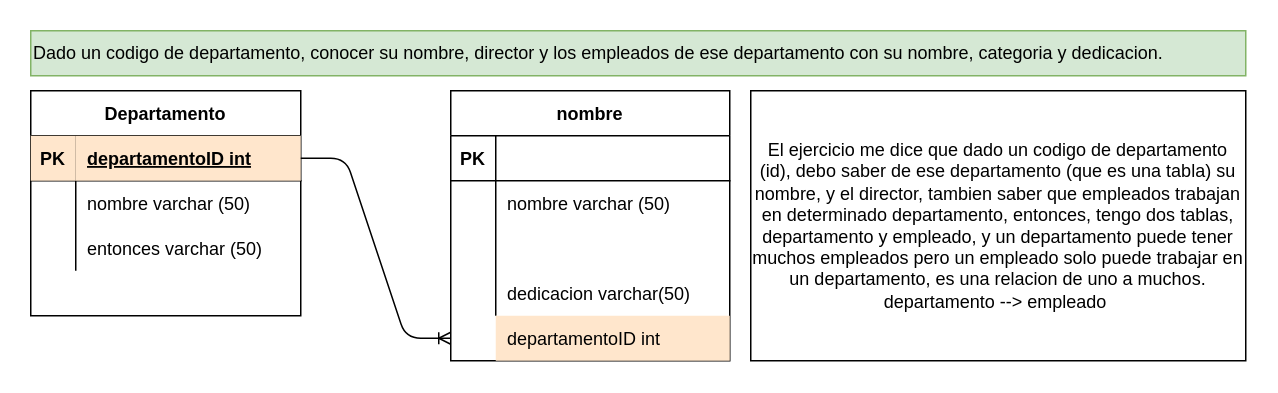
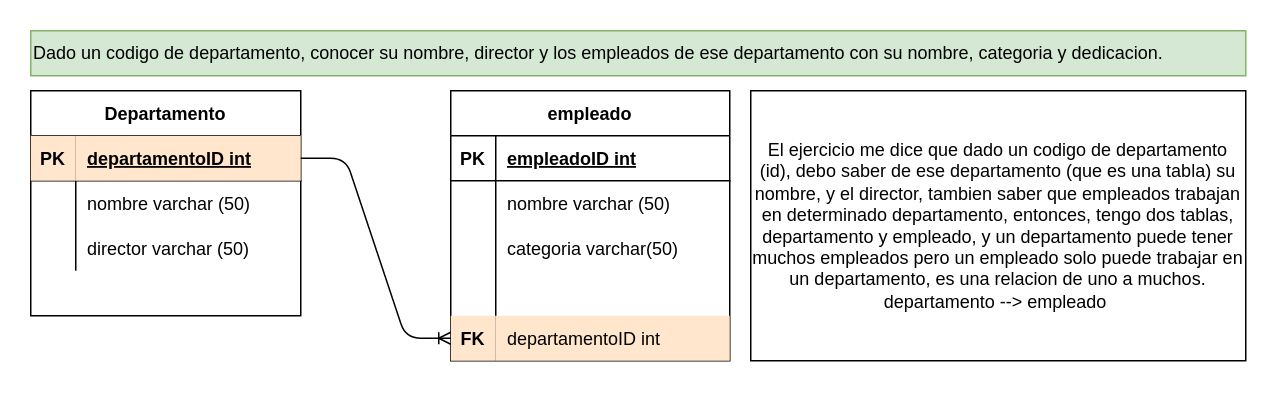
- <mxCell id="12" value="nombre" style="shape=table;startSize=30;container=1;collapsible=1;childLayout=tableLayout;fixedRows=1;rowLines=0;fontStyle=1;align=center;resizeLast=1;" parent="1" vertex="1"><mxGeometry x="300" y="60" width="186" height="180" as="geometry" /></mxCell>
+ <mxCell id="12" value="empleado" style="shape=table;startSize=30;container=1;collapsible=1;childLayout=tableLayout;fixedRows=1;rowLines=0;fontStyle=1;align=center;resizeLast=1;" parent="1" vertex="1"><mxGeometry x="300" y="60" width="186" height="180" as="geometry" /></mxCell>
+ <mxCell id="15" value="empleadoID int" style="shape=partialRectangle;connectable=0;fillColor=none;top=0;left=0;bottom=0;right=0;align=left;spacingLeft=6;fontStyle=5;overflow=hidden;" parent="13" vertex="1"><mxGeometry x="30" width="156" height="30" as="geometry" /></mxCell>
+ <mxCell id="21" value="categoria varchar(50)" style="shape=partialRectangle;connectable=0;fillColor=none;top=0;left=0;bottom=0;right=0;align=left;spacingLeft=6;overflow=hidden;" parent="19" vertex="1"><mxGeometry x="30" width="156" height="30" as="geometry" /></mxCell>
- <mxCell id="11" value="entonces varchar (50)" style="shape=partialRectangle;connectable=0;fillColor=none;top=0;left=0;bottom=0;right=0;align=left;spacingLeft=6;overflow=hidden;" parent="9" vertex="1"><mxGeometry x="30" width="150" height="30" as="geometry" /></mxCell>
+ <mxCell id="11" value="director varchar (50)" style="shape=partialRectangle;connectable=0;fillColor=none;top=0;left=0;bottom=0;right=0;align=left;spacingLeft=6;overflow=hidden;" parent="9" vertex="1"><mxGeometry x="30" width="150" height="30" as="geometry" /></mxCell>
- <mxCell id="24" value="dedicacion varchar(50)" style="shape=partialRectangle;connectable=0;fillColor=none;top=0;left=0;bottom=0;right=0;align=left;spacingLeft=6;overflow=hidden;" parent="22" vertex="1"><mxGeometry x="30" width="156" height="30" as="geometry" /></mxCell>
+ <mxCell id="26" value="FK" style="shape=partialRectangle;connectable=0;fillColor=#ffe6cc;top=0;left=0;bottom=0;right=0;editable=1;overflow=hidden;fontStyle=1;strokeColor=#d79b00;" parent="25" vertex="1"><mxGeometry width="30" height="30" as="geometry" /></mxCell>
